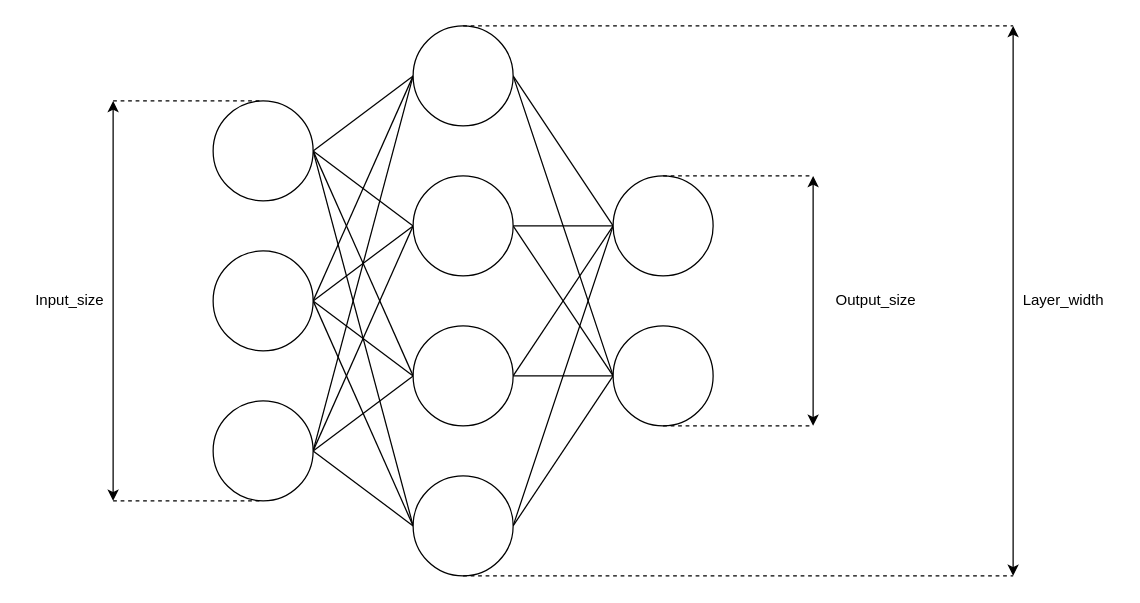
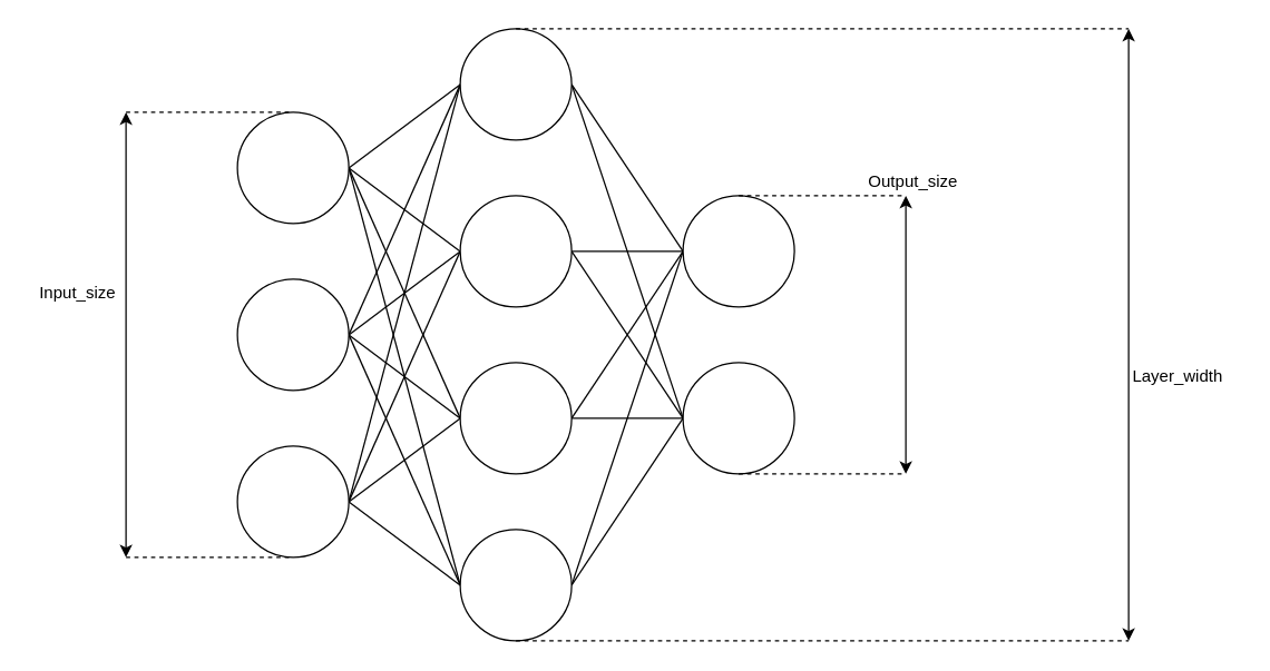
- <mxCell id="34" value="Input_size" style="text;html=1;align=center;verticalAlign=middle;resizable=0;points=[];autosize=1;" parent="1" vertex="1"><mxGeometry x="20" y="230" width="70" height="20" as="geometry" /></mxCell>
+ <mxCell id="34" value="Input_size" style="text;html=1;align=center;verticalAlign=middle;resizable=0;points=[];autosize=1;" parent="1" vertex="1"><mxGeometry x="20" y="200" width="70" height="20" as="geometry" /></mxCell>
- <mxCell id="38" value="Output_size" style="text;html=1;align=center;verticalAlign=middle;resizable=0;points=[];autosize=1;" parent="1" vertex="1"><mxGeometry x="660" y="230" width="80" height="20" as="geometry" /></mxCell>
+ <mxCell id="38" value="Output_size" style="text;html=1;align=center;verticalAlign=middle;resizable=0;points=[];autosize=1;" parent="1" vertex="1"><mxGeometry x="615" y="120" width="80" height="20" as="geometry" /></mxCell>
- <mxCell id="42" value="Layer_width" style="text;html=1;align=center;verticalAlign=middle;resizable=0;points=[];autosize=1;" parent="1" vertex="1"><mxGeometry x="810" y="230" width="80" height="20" as="geometry" /></mxCell>
+ <mxCell id="42" value="Layer_width" style="text;html=1;align=center;verticalAlign=middle;resizable=0;points=[];autosize=1;" parent="1" vertex="1"><mxGeometry x="805" y="260" width="80" height="20" as="geometry" /></mxCell>
